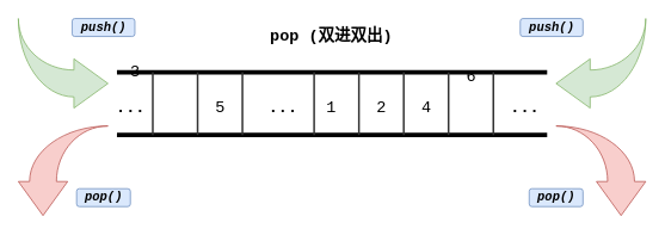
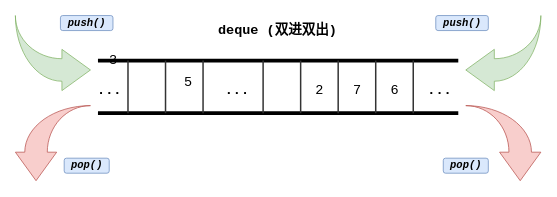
- <mxCell id="21" value="&lt;font style=&quot;font-size: 18px&quot; face=&quot;Courier New&quot;&gt;&lt;b&gt;pop (双进双出)&lt;/b&gt;&lt;/font&gt;" style="text;html=1;align=center;verticalAlign=middle;resizable=0;points=[];autosize=1;strokeColor=none;" vertex="1" parent="1"><mxGeometry x="284" y="30" width="170" height="20" as="geometry" /></mxCell>
+ <mxCell id="21" value="&lt;font style=&quot;font-size: 18px&quot; face=&quot;Courier New&quot;&gt;&lt;b&gt;deque (双进双出)&lt;/b&gt;&lt;/font&gt;" style="text;html=1;align=center;verticalAlign=middle;resizable=0;points=[];autosize=1;strokeColor=none;" vertex="1" parent="1"><mxGeometry x="284" y="30" width="170" height="20" as="geometry" /></mxCell>
- <mxCell id="20" value="&lt;font style=&quot;font-size: 18px&quot; face=&quot;Courier New&quot;&gt;6&lt;/font&gt;" style="text;html=1;align=center;verticalAlign=middle;resizable=0;points=[];autosize=1;strokeColor=none;" vertex="1" parent="1"><mxGeometry x="510" y="75" width="30" height="20" as="geometry" /></mxCell>
+ <mxCell id="20" value="&lt;font style=&quot;font-size: 18px&quot; face=&quot;Courier New&quot;&gt;6&lt;/font&gt;" style="text;html=1;align=center;verticalAlign=middle;resizable=0;points=[];autosize=1;strokeColor=none;" vertex="1" parent="1"><mxGeometry x="510" y="110" width="30" height="20" as="geometry" /></mxCell>
- <mxCell id="16" value="&lt;font style=&quot;font-size: 18px&quot; face=&quot;Courier New&quot;&gt;5&lt;/font&gt;" style="text;html=1;align=center;verticalAlign=middle;resizable=0;points=[];autosize=1;strokeColor=none;" vertex="1" parent="1"><mxGeometry x="230" y="110" width="30" height="20" as="geometry" /></mxCell>
+ <mxCell id="16" value="&lt;font style=&quot;font-size: 18px&quot; face=&quot;Courier New&quot;&gt;5&lt;/font&gt;" style="text;html=1;align=center;verticalAlign=middle;resizable=0;points=[];autosize=1;strokeColor=none;" vertex="1" parent="1"><mxGeometry x="235" y="100" width="30" height="20" as="geometry" /></mxCell>
- <mxCell id="17" value="&lt;font style=&quot;font-size: 18px&quot; face=&quot;Courier New&quot;&gt;1&lt;/font&gt;" style="text;html=1;align=center;verticalAlign=middle;resizable=0;points=[];autosize=1;strokeColor=none;" vertex="1" parent="1"><mxGeometry x="354" y="110" width="30" height="20" as="geometry" /></mxCell>
- <mxCell id="19" value="&lt;font style=&quot;font-size: 18px&quot; face=&quot;Courier New&quot;&gt;4&lt;/font&gt;" style="text;html=1;align=center;verticalAlign=middle;resizable=0;points=[];autosize=1;strokeColor=none;" vertex="1" parent="1"><mxGeometry x="460" y="110" width="30" height="20" as="geometry" /></mxCell>
+ <mxCell id="19" value="&lt;font style=&quot;font-size: 18px&quot; face=&quot;Courier New&quot;&gt;7&lt;/font&gt;" style="text;html=1;align=center;verticalAlign=middle;resizable=0;points=[];autosize=1;strokeColor=none;" vertex="1" parent="1"><mxGeometry x="460" y="110" width="30" height="20" as="geometry" /></mxCell>
